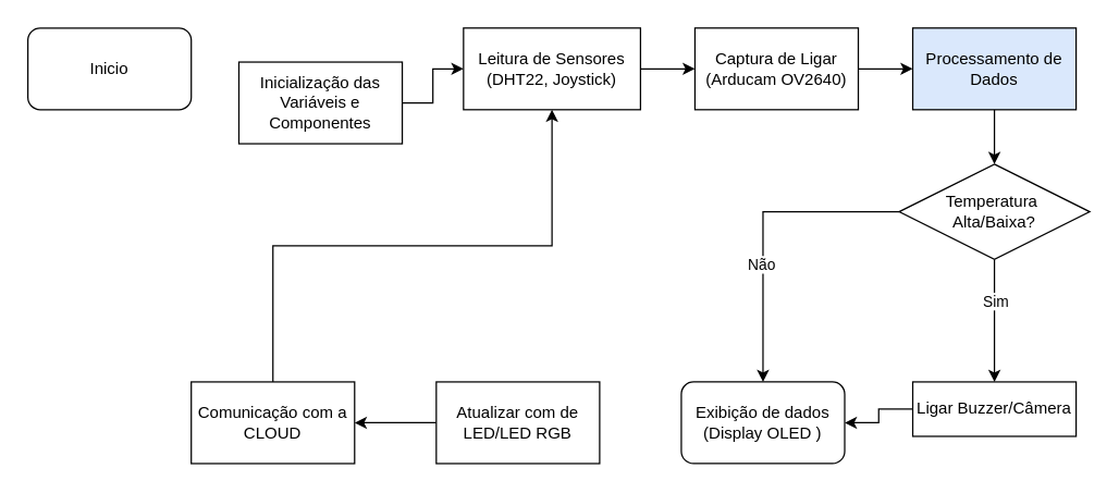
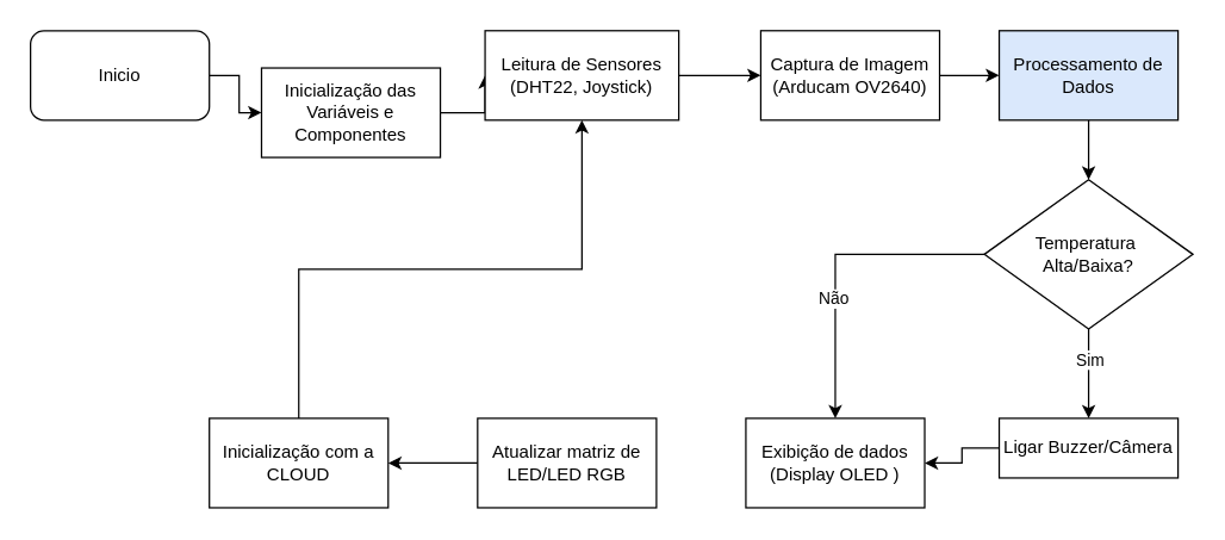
- <mxCell id="6" value="Leitura de Sensores&lt;div&gt;(DHT22, Joystick)&lt;/div&gt;" style="rounded=0;whiteSpace=wrap;html=1;" vertex="1" parent="1"><mxGeometry x="340" y="20" width="130" height="60" as="geometry" /></mxCell>
+ <mxCell id="6" value="Leitura de Sensores&lt;div&gt;(DHT22, Joystick)&lt;/div&gt;" style="rounded=0;whiteSpace=wrap;html=1;" vertex="1" parent="1"><mxGeometry x="325" y="20" width="130" height="60" as="geometry" /></mxCell>
- <mxCell id="8" value="Captura de Ligar (Arducam OV2640)" style="rounded=0;whiteSpace=wrap;html=1;" vertex="1" parent="1"><mxGeometry x="510" y="20" width="120" height="60" as="geometry" /></mxCell>
+ <mxCell id="8" value="Captura de Imagem (Arducam OV2640)" style="rounded=0;whiteSpace=wrap;html=1;" vertex="1" parent="1"><mxGeometry x="510" y="20" width="120" height="60" as="geometry" /></mxCell>
+ <mxCell id="2" style="edgeStyle=orthogonalEdgeStyle;rounded=0;orthogonalLoop=1;jettySize=auto;html=1;exitX=1;exitY=0.5;exitDx=0;exitDy=0;entryX=0;entryY=0.5;entryDx=0;entryDy=0;" edge="1" parent="1" source="14" target="4"><mxGeometry relative="1" as="geometry"><mxPoint x="160" y="50" as="sourcePoint" /></mxGeometry></mxCell>
- <mxCell id="19" value="Temperatura&amp;nbsp;&lt;div&gt;Alta/Baixa?&lt;/div&gt;" style="rhombus;whiteSpace=wrap;html=1;" vertex="1" parent="1"><mxGeometry x="660" y="120" width="140" height="70" as="geometry" /></mxCell>
+ <mxCell id="19" value="Temperatura&amp;nbsp;&lt;div&gt;Alta/Baixa?&lt;/div&gt;" style="rhombus;whiteSpace=wrap;html=1;" vertex="1" parent="1"><mxGeometry x="660" y="120" width="140" height="100" as="geometry" /></mxCell>
- <mxCell id="13" value="Comunicação com a CLOUD" style="rounded=0;whiteSpace=wrap;html=1;" vertex="1" parent="1"><mxGeometry x="140" y="280" width="120" height="60" as="geometry" /></mxCell>
+ <mxCell id="13" value="Inicialização com a CLOUD" style="rounded=0;whiteSpace=wrap;html=1;" vertex="1" parent="1"><mxGeometry x="140" y="280" width="120" height="60" as="geometry" /></mxCell>
- <mxCell id="23" value="Atualizar com de LED/LED RGB" style="rounded=0;whiteSpace=wrap;html=1;" vertex="1" parent="1"><mxGeometry x="320" y="280" width="120" height="60" as="geometry" /></mxCell>
+ <mxCell id="23" value="Atualizar matriz de LED/LED RGB" style="rounded=0;whiteSpace=wrap;html=1;" vertex="1" parent="1"><mxGeometry x="320" y="280" width="120" height="60" as="geometry" /></mxCell>
- <mxCell id="11" value="Exibição de dados&lt;br&gt;(Display OLED )" style="whiteSpace=wrap;html=1;rounded=1;" vertex="1" parent="1"><mxGeometry x="500" y="280" width="120" height="60" as="geometry" /></mxCell>
+ <mxCell id="11" value="Exibição de dados&lt;br&gt;(Display OLED )" style="rounded=0;whiteSpace=wrap;html=1;" vertex="1" parent="1"><mxGeometry x="500" y="280" width="120" height="60" as="geometry" /></mxCell>
